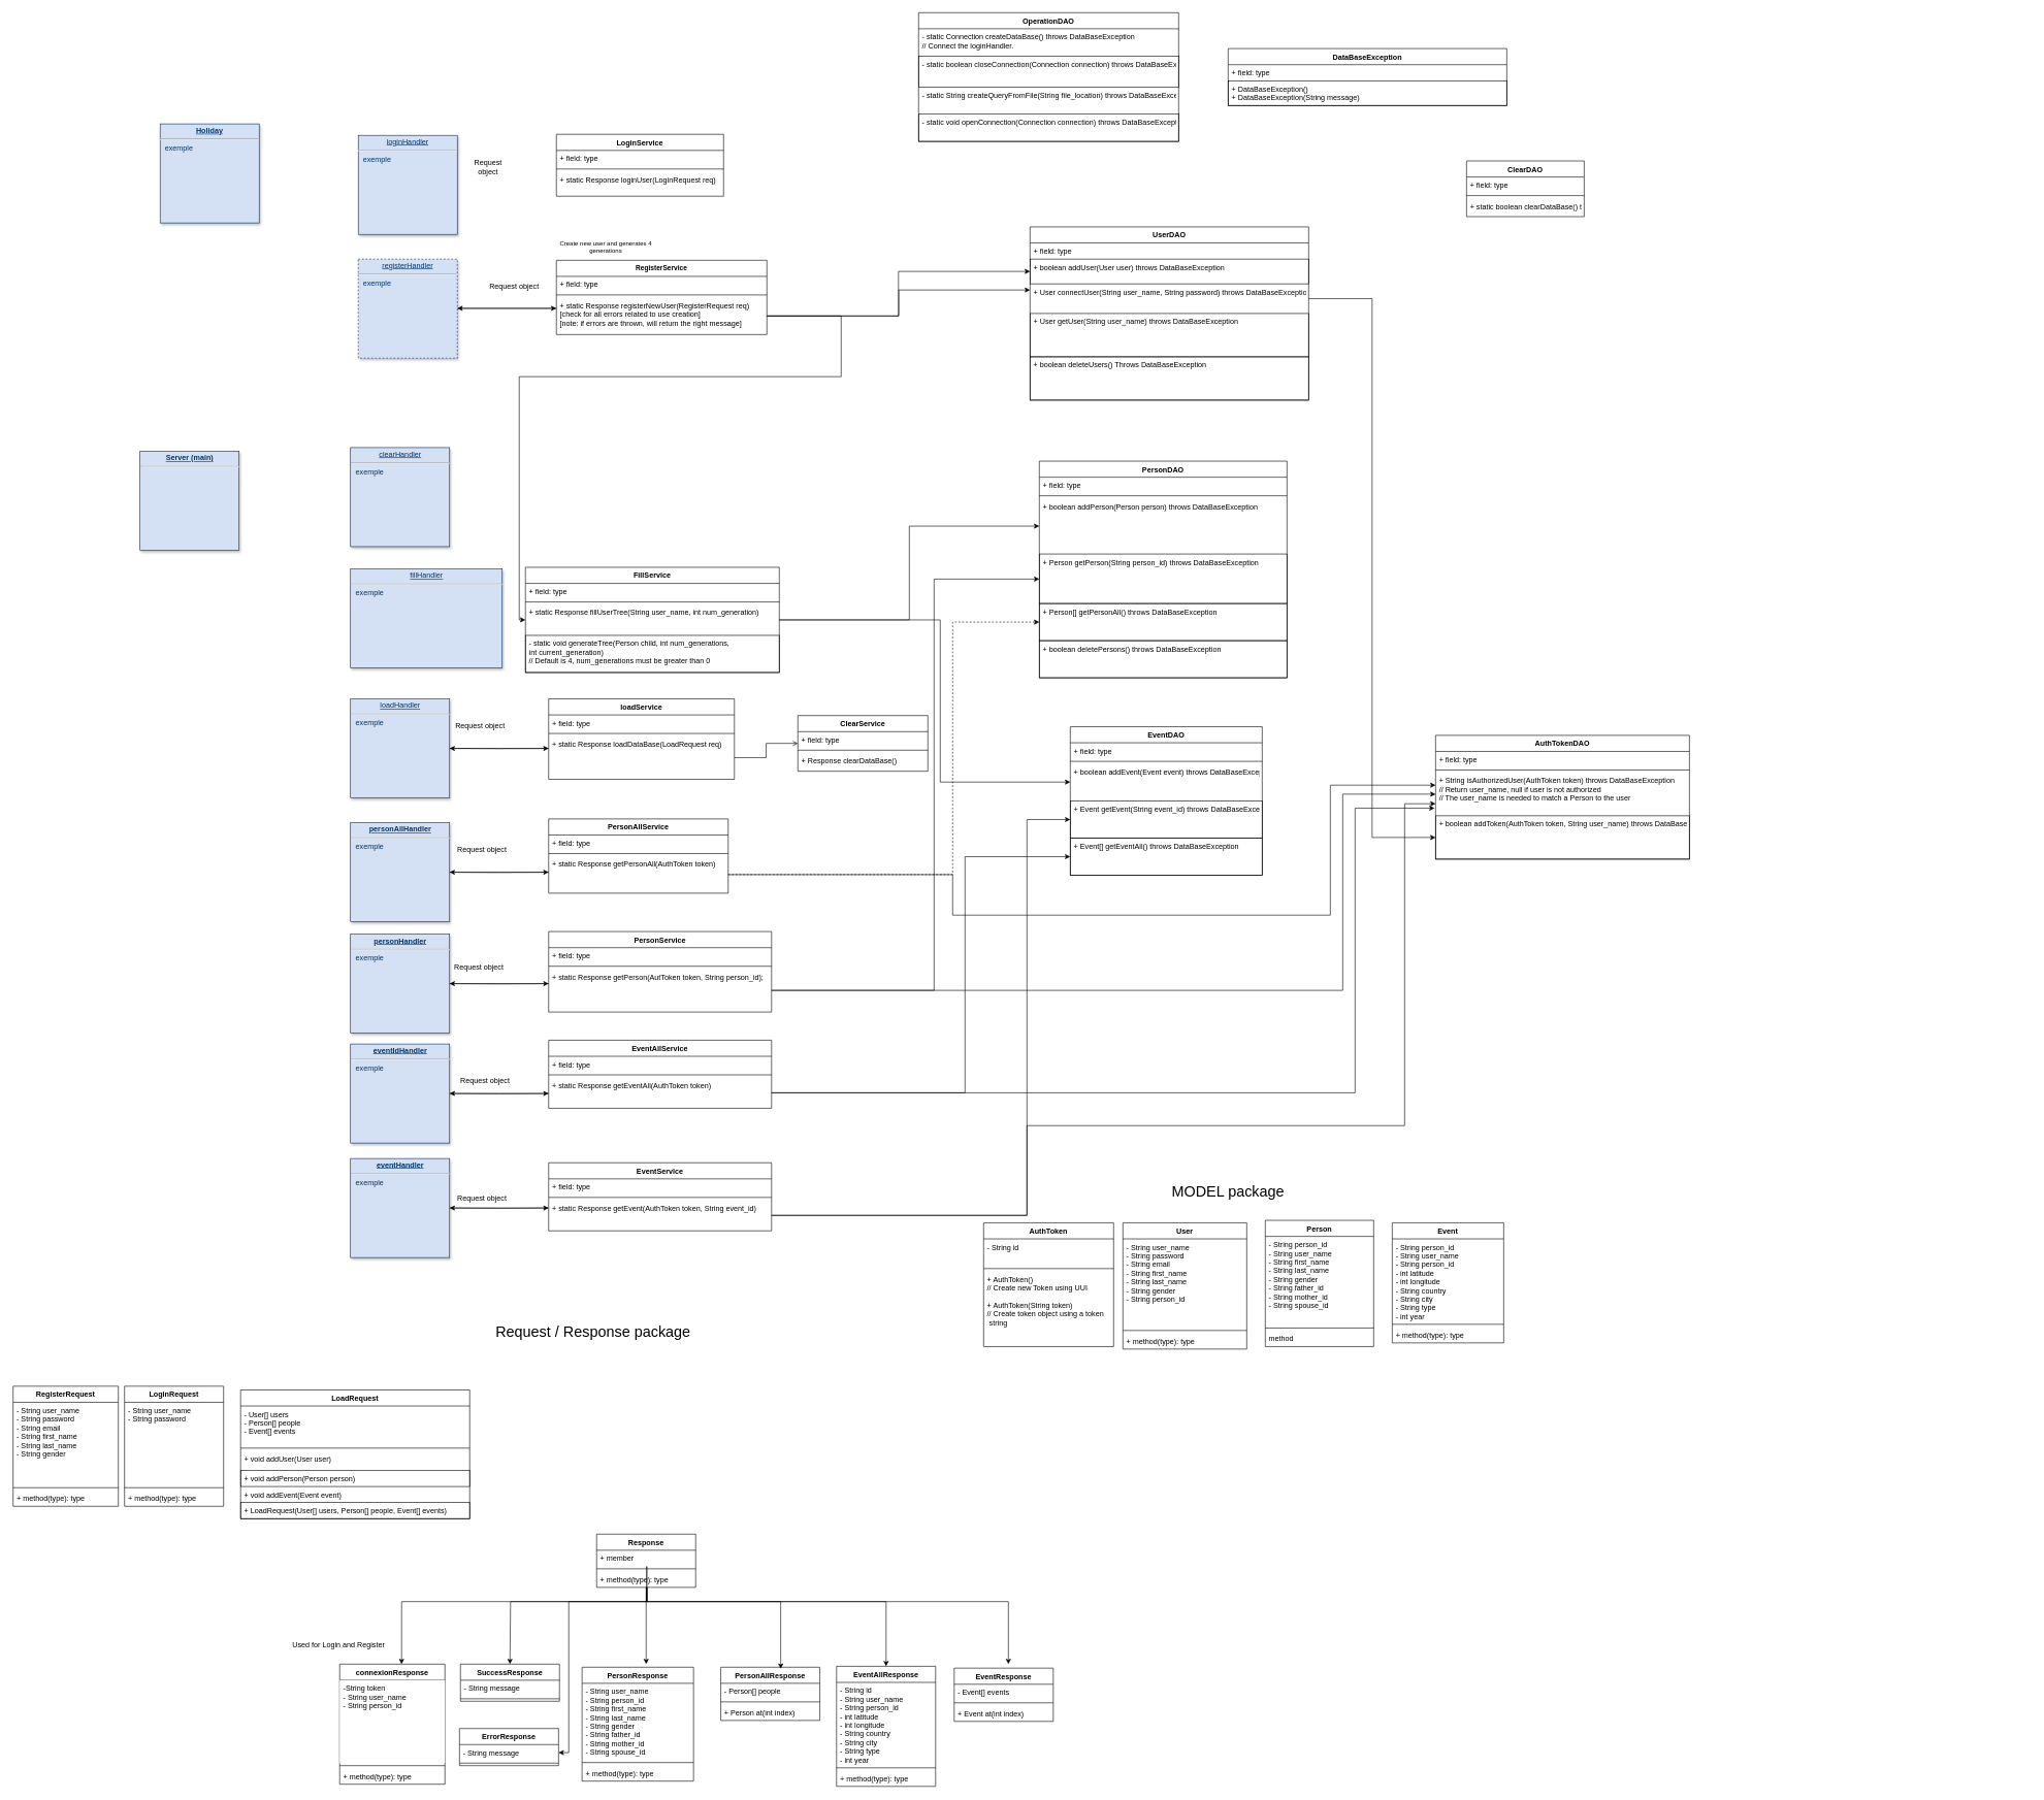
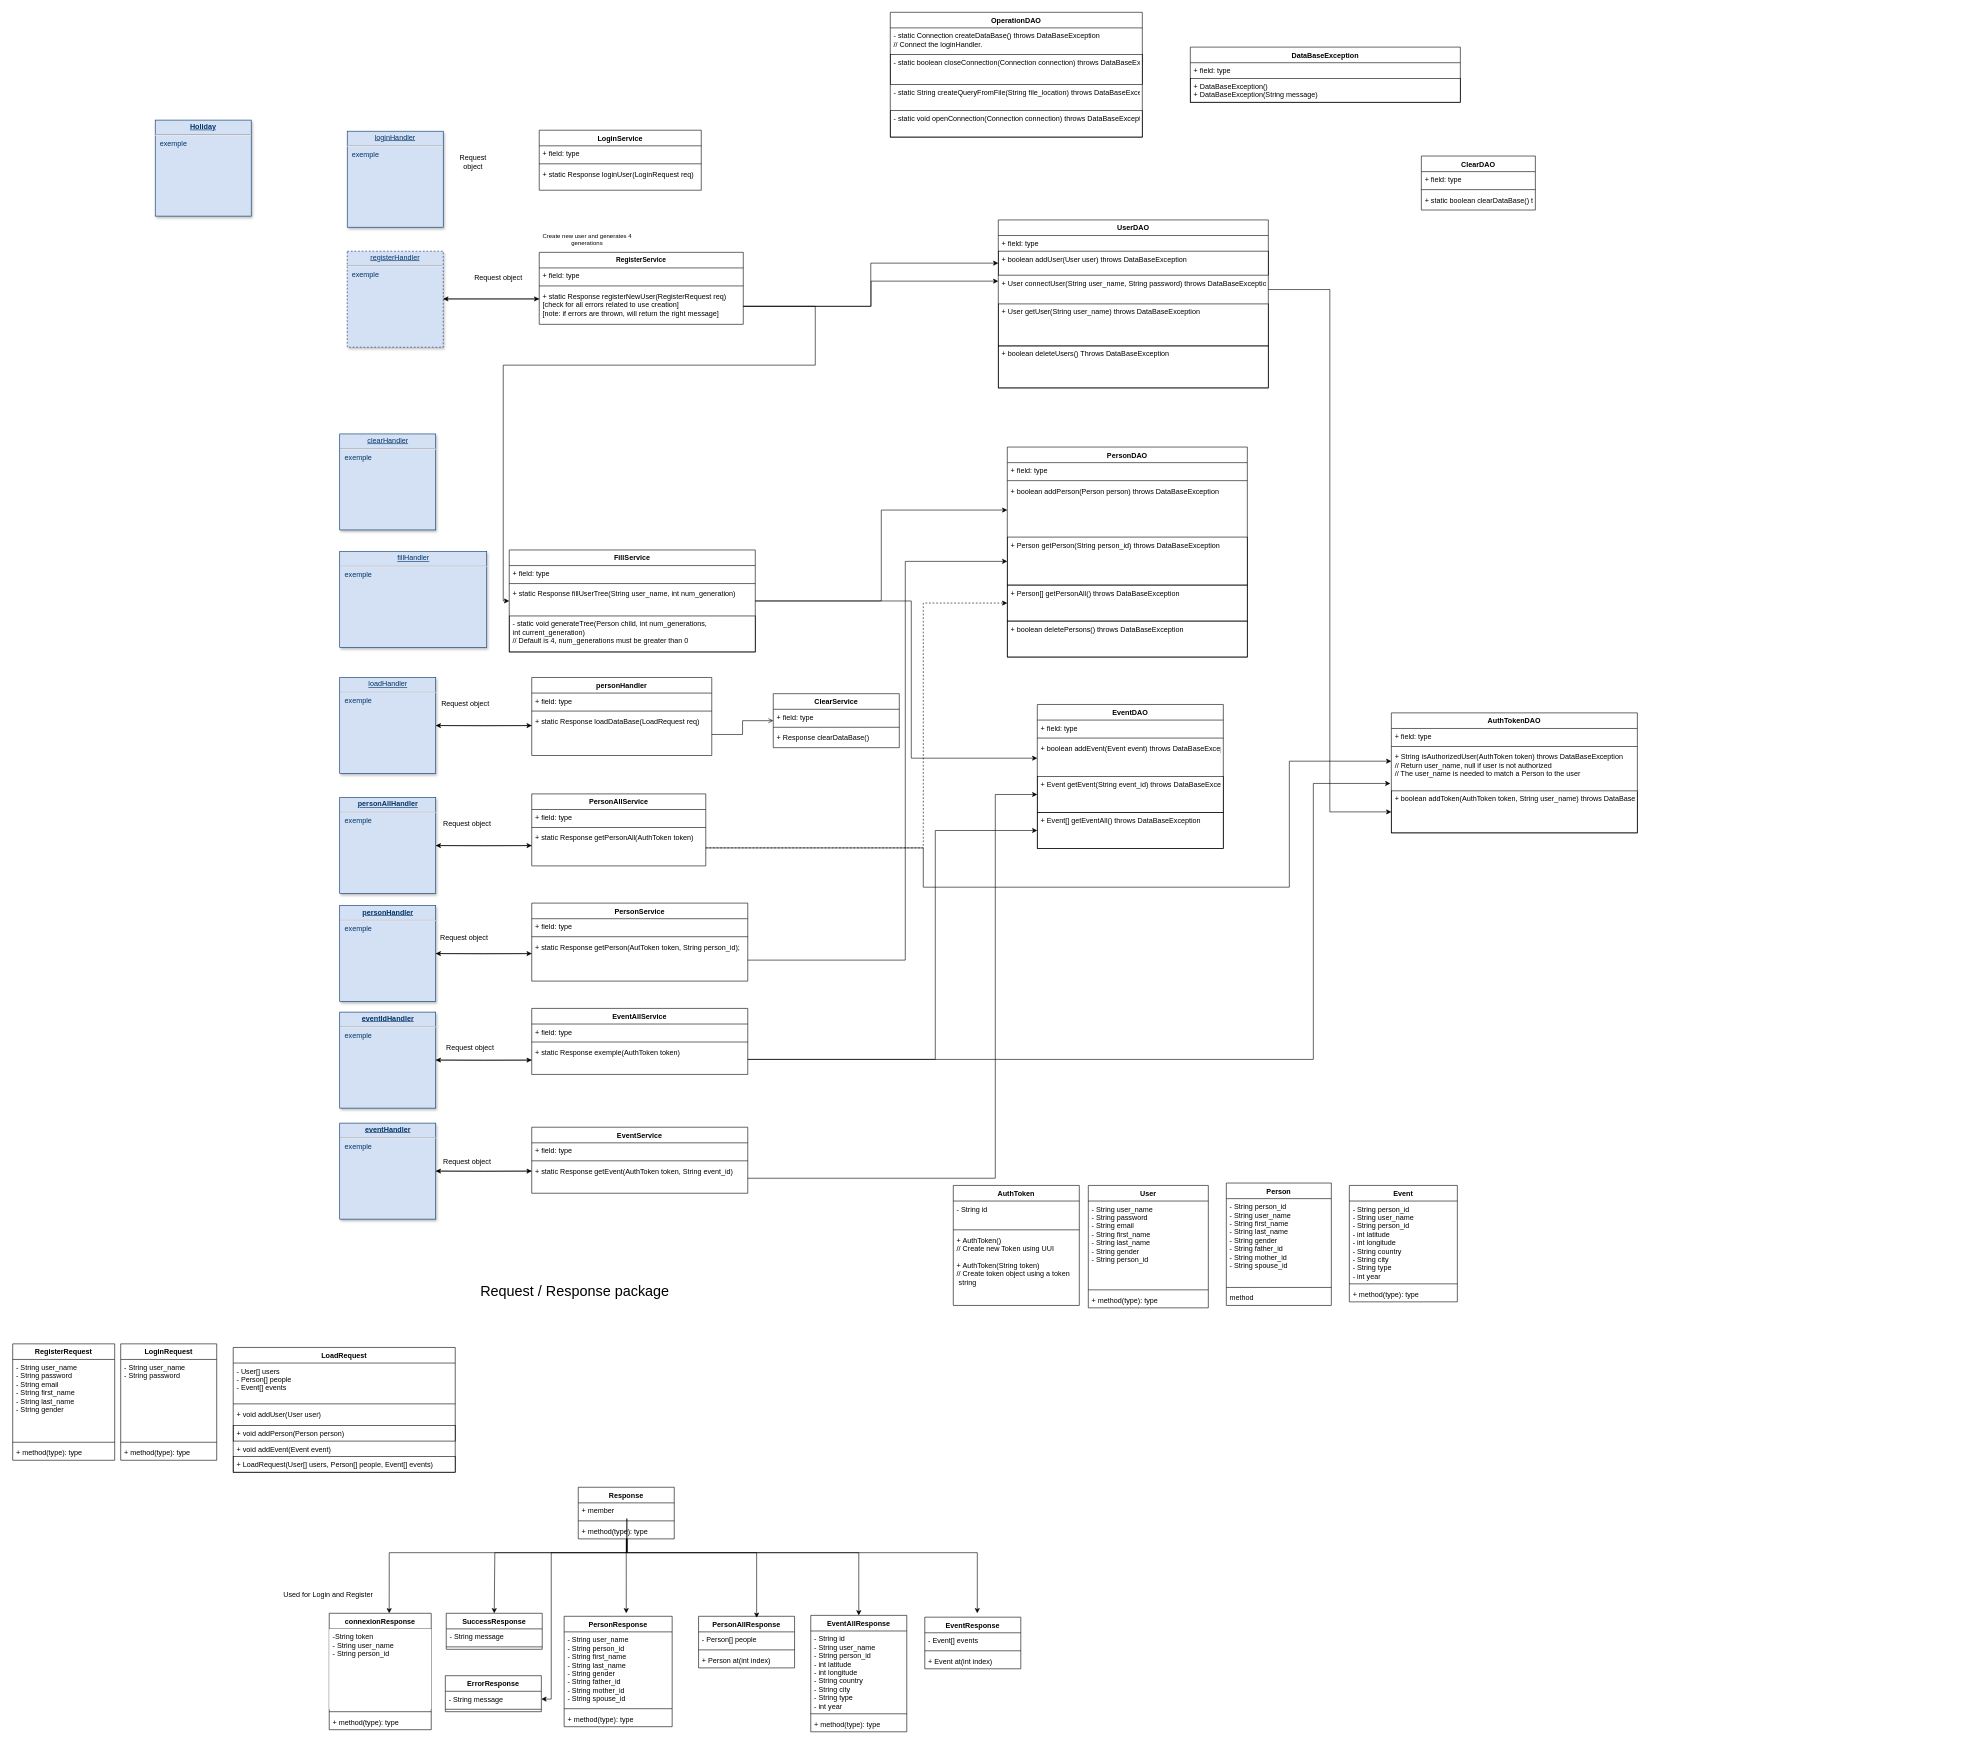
- <mxCell id="3" value="&lt;p style=&quot;margin: 0px ; margin-top: 4px ; text-align: center ; text-decoration: underline&quot;&gt;&lt;strong&gt;Server (main)&lt;br&gt;&lt;/strong&gt;&lt;/p&gt;&lt;hr&gt;" style="verticalAlign=top;align=left;overflow=fill;fontSize=12;fontFamily=Helvetica;html=1;strokeColor=#003366;shadow=1;fillColor=#D4E1F5;fontColor=#003366" parent="1" vertex="1"><mxGeometry x="225.5" y="728.64" width="160" height="160" as="geometry" /></mxCell>
- <mxCell id="125" value="loadService" style="swimlane;fontStyle=1;align=center;verticalAlign=top;childLayout=stackLayout;horizontal=1;startSize=26;horizontalStack=0;resizeParent=1;resizeParentMax=0;resizeLast=0;collapsible=1;marginBottom=0;" parent="1" vertex="1"><mxGeometry x="885.5" y="1128.5" width="300" height="130" as="geometry" /></mxCell>
+ <mxCell id="125" value="personHandler" style="swimlane;fontStyle=1;align=center;verticalAlign=top;childLayout=stackLayout;horizontal=1;startSize=26;horizontalStack=0;resizeParent=1;resizeParentMax=0;resizeLast=0;collapsible=1;marginBottom=0;" parent="1" vertex="1"><mxGeometry x="885.5" y="1128.5" width="300" height="130" as="geometry" /></mxCell>
- <mxCell id="189" style="edgeStyle=orthogonalEdgeStyle;rounded=0;orthogonalLoop=1;jettySize=auto;html=1;entryX=0;entryY=0.5;entryDx=0;entryDy=0;" edge="1" parent="1" source="136" target="65"><mxGeometry relative="1" as="geometry"><Array as="points"><mxPoint x="2168" y="1599" /><mxPoint x="2168" y="1282" /></Array></mxGeometry></mxCell>
- <mxCell id="140" value="+ static Response getEventAll(AuthToken token)" style="text;strokeColor=none;fillColor=none;align=left;verticalAlign=top;spacingLeft=4;spacingRight=4;overflow=hidden;rotatable=0;points=[[0,0.5],[1,0.5]];portConstraint=eastwest;" parent="137" vertex="1"><mxGeometry y="60" width="360" height="50" as="geometry" /></mxCell>
+ <mxCell id="140" value="+ static Response exemple(AuthToken token)" style="text;strokeColor=none;fillColor=none;align=left;verticalAlign=top;spacingLeft=4;spacingRight=4;overflow=hidden;rotatable=0;points=[[0,0.5],[1,0.5]];portConstraint=eastwest;" parent="137" vertex="1"><mxGeometry y="60" width="360" height="50" as="geometry" /></mxCell>
- <mxCell id="192" style="edgeStyle=orthogonalEdgeStyle;rounded=0;orthogonalLoop=1;jettySize=auto;html=1;" edge="1" parent="1" source="144" target="65"><mxGeometry relative="1" as="geometry"><Array as="points"><mxPoint x="1658" y="1963" /><mxPoint x="1658" y="1818" /><mxPoint x="2268" y="1818" /><mxPoint x="2268" y="1298" /></Array></mxGeometry></mxCell>
- <mxCell id="48" value="&lt;font style=&quot;font-size: 24px&quot;&gt;MODEL package&lt;/font&gt;" style="text;html=1;strokeColor=none;fillColor=none;align=center;verticalAlign=middle;whiteSpace=wrap;rounded=0;" parent="1" vertex="1"><mxGeometry x="1843" y="1915" width="280" height="20" as="geometry" /></mxCell>
